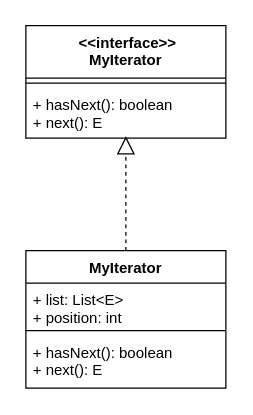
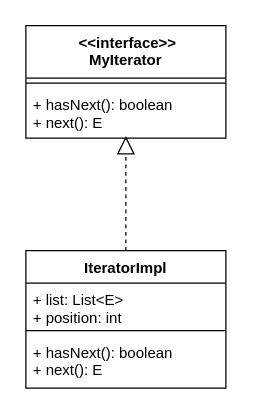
- <mxCell id="5" value="MyIterator" style="swimlane;fontStyle=1;align=center;verticalAlign=top;childLayout=stackLayout;horizontal=1;startSize=26;horizontalStack=0;resizeParent=1;resizeParentMax=0;resizeLast=0;collapsible=1;marginBottom=0;" vertex="1" parent="1"><mxGeometry x="20" y="200" width="160" height="110" as="geometry" /></mxCell>
+ <mxCell id="5" value="IteratorImpl" style="swimlane;fontStyle=1;align=center;verticalAlign=top;childLayout=stackLayout;horizontal=1;startSize=26;horizontalStack=0;resizeParent=1;resizeParentMax=0;resizeLast=0;collapsible=1;marginBottom=0;" vertex="1" parent="1"><mxGeometry x="20" y="200" width="160" height="110" as="geometry" /></mxCell>
